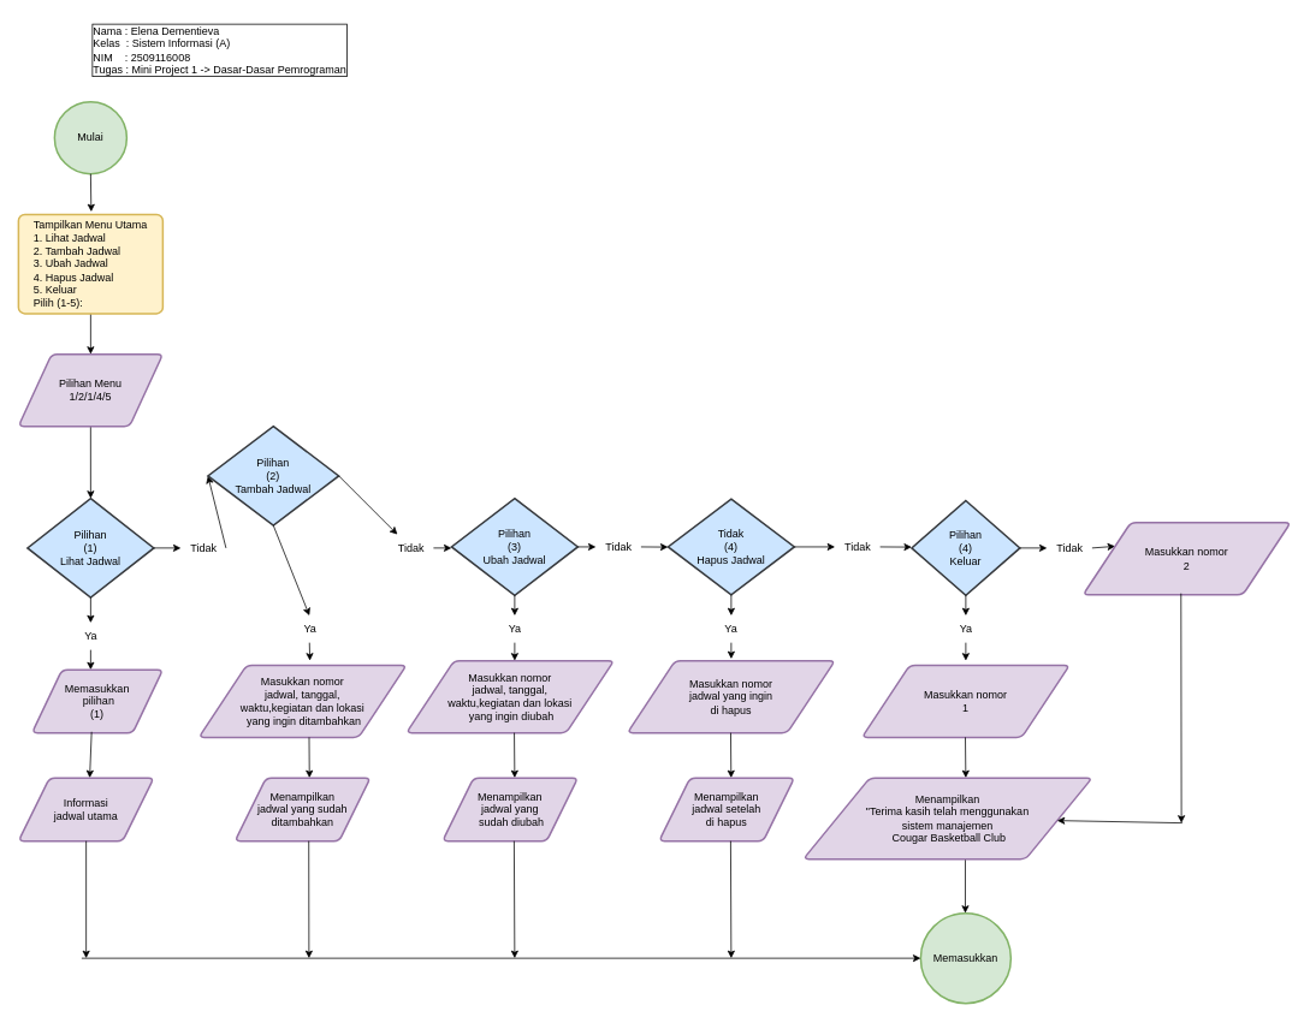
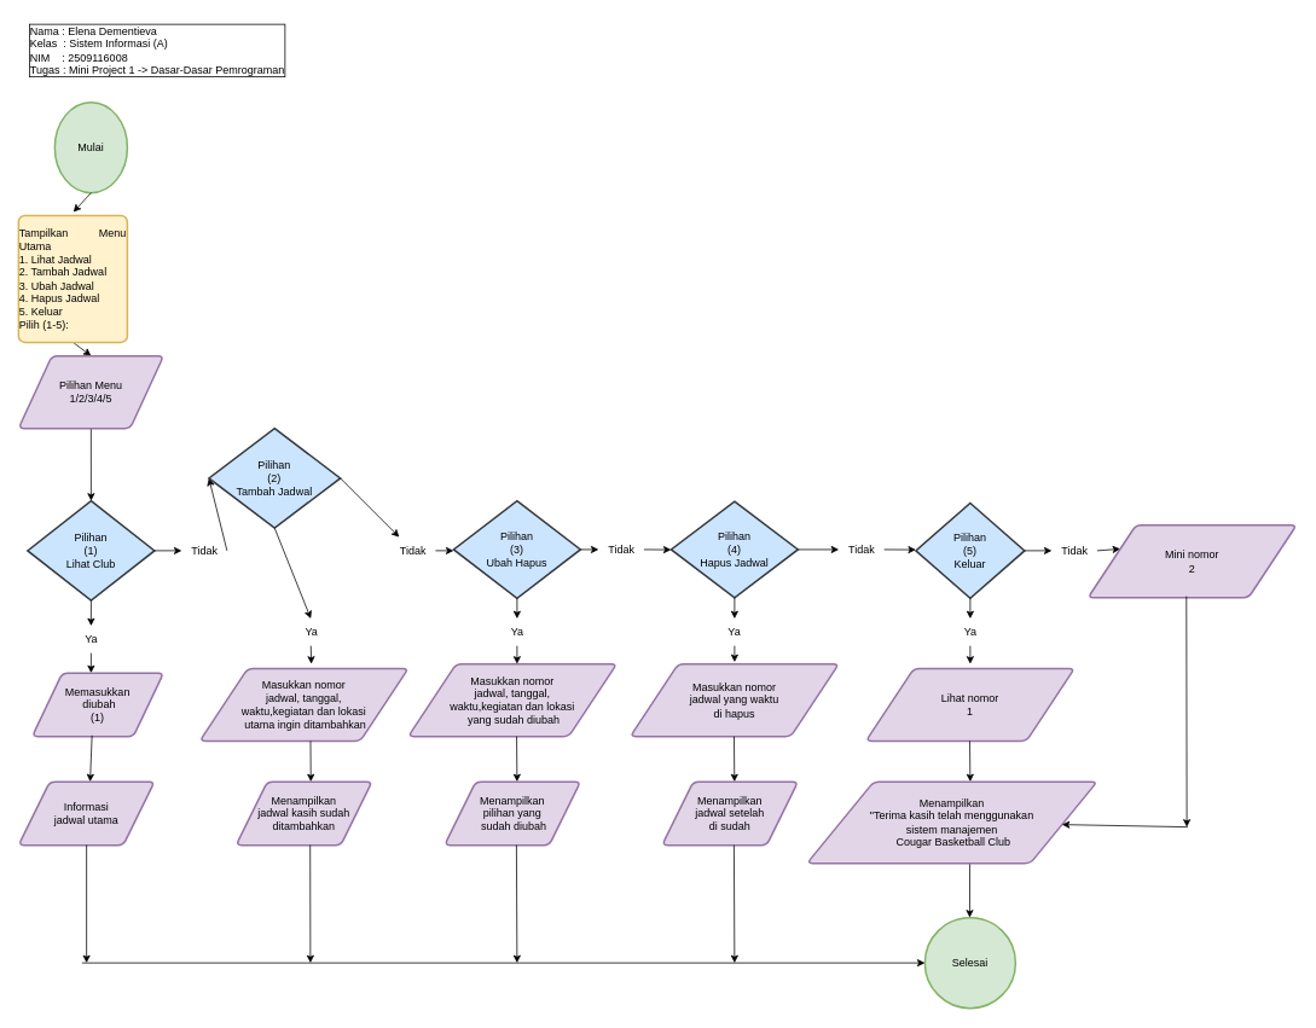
- <mxCell id="2" value="Nama&amp;nbsp;: Elena Dementieva&lt;div&gt;&lt;div&gt;Kelas&amp;nbsp; : Sistem Informasi (A)&lt;/div&gt;&lt;div&gt;NIM&amp;nbsp; &amp;nbsp; : 2509116008&lt;/div&gt;&lt;div&gt;Tugas : Mini Project 1 -&amp;gt; Dasar-Dasar Pemrograman&lt;/div&gt;&lt;/div&gt;" style="text;html=1;align=left;verticalAlign=middle;resizable=0;points=[];autosize=1;strokeColor=none;fillColor=none;labelBorderColor=default;" vertex="1" parent="1"><mxGeometry x="100" y="20" width="300" height="70" as="geometry" /></mxCell>
+ <mxCell id="2" value="Nama&amp;nbsp;: Elena Dementieva&lt;div&gt;&lt;div&gt;Kelas&amp;nbsp; : Sistem Informasi (A)&lt;/div&gt;&lt;div&gt;NIM&amp;nbsp; &amp;nbsp; : 2509116008&lt;/div&gt;&lt;div&gt;Tugas : Mini Project 1 -&amp;gt; Dasar-Dasar Pemrograman&lt;/div&gt;&lt;/div&gt;" style="text;html=1;align=left;verticalAlign=middle;resizable=0;points=[];autosize=1;strokeColor=none;fillColor=none;labelBorderColor=default;" vertex="1" parent="1"><mxGeometry x="30" y="20" width="300" height="70" as="geometry" /></mxCell>
- <mxCell id="3" value="Mulai" style="strokeWidth=2;html=1;shape=mxgraph.flowchart.start_2;whiteSpace=wrap;fillColor=#d5e8d4;strokeColor=#82b366;" vertex="1" parent="1"><mxGeometry x="60" y="112" width="80" height="80" as="geometry" /></mxCell>
+ <mxCell id="3" value="Mulai" style="strokeWidth=2;html=1;shape=mxgraph.flowchart.start_2;whiteSpace=wrap;fillColor=#d5e8d4;strokeColor=#82b366;" vertex="1" parent="1"><mxGeometry x="60" y="112" width="80" height="100" as="geometry" /></mxCell>
- <mxCell id="8" value="&lt;div style=&quot;text-align: justify;&quot;&gt;&lt;br&gt;&lt;/div&gt;&lt;span style=&quot;&quot;&gt;&lt;div style=&quot;text-align: justify;&quot;&gt;&lt;span style=&quot;&quot;&gt;&lt;br&gt;&lt;/span&gt;&lt;/div&gt;&lt;div style=&quot;text-align: justify;&quot;&gt;&lt;span style=&quot;&quot;&gt;Tampilkan Menu Utama&lt;/span&gt;&lt;/div&gt;&lt;/span&gt;&lt;div style=&quot;text-align: justify; forced-color-adjust: none; color: rgb(0, 0, 0); font-family: Helvetica; font-size: 12px; font-style: normal; font-variant-ligatures: normal; font-variant-caps: normal; font-weight: 400; letter-spacing: normal; orphans: 2; text-indent: 0px; text-transform: none; widows: 2; word-spacing: 0px; -webkit-text-stroke-width: 0px; white-space: normal; text-decoration-thickness: initial; text-decoration-style: initial; text-decoration-color: initial;&quot;&gt;&lt;span style=&quot;&quot;&gt;1. Lihat Jadwal&lt;/span&gt;&lt;/div&gt;&lt;div style=&quot;text-align: justify; forced-color-adjust: none; color: rgb(0, 0, 0); font-family: Helvetica; font-size: 12px; font-style: normal; font-variant-ligatures: normal; font-variant-caps: normal; font-weight: 400; letter-spacing: normal; orphans: 2; text-indent: 0px; text-transform: none; widows: 2; word-spacing: 0px; -webkit-text-stroke-width: 0px; white-space: normal; text-decoration-thickness: initial; text-decoration-style: initial; text-decoration-color: initial;&quot;&gt;&lt;span style=&quot;&quot;&gt;2. Tambah Jadwal&lt;/span&gt;&lt;/div&gt;&lt;div style=&quot;text-align: justify; forced-color-adjust: none; color: rgb(0, 0, 0); font-family: Helvetica; font-size: 12px; font-style: normal; font-variant-ligatures: normal; font-variant-caps: normal; font-weight: 400; letter-spacing: normal; orphans: 2; text-indent: 0px; text-transform: none; widows: 2; word-spacing: 0px; -webkit-text-stroke-width: 0px; white-space: normal; text-decoration-thickness: initial; text-decoration-style: initial; text-decoration-color: initial;&quot;&gt;&lt;span style=&quot;&quot;&gt;3. Ubah Jadwal&lt;/span&gt;&lt;/div&gt;&lt;div style=&quot;text-align: justify; forced-color-adjust: none; color: rgb(0, 0, 0); font-family: Helvetica; font-size: 12px; font-style: normal; font-variant-ligatures: normal; font-variant-caps: normal; font-weight: 400; letter-spacing: normal; orphans: 2; text-indent: 0px; text-transform: none; widows: 2; word-spacing: 0px; -webkit-text-stroke-width: 0px; white-space: normal; text-decoration-thickness: initial; text-decoration-style: initial; text-decoration-color: initial;&quot;&gt;&lt;span style=&quot;&quot;&gt;4. Hapus Jadwal&lt;/span&gt;&lt;/div&gt;&lt;div style=&quot;text-align: justify; forced-color-adjust: none; color: rgb(0, 0, 0); font-family: Helvetica; font-size: 12px; font-style: normal; font-variant-ligatures: normal; font-variant-caps: normal; font-weight: 400; letter-spacing: normal; orphans: 2; text-indent: 0px; text-transform: none; widows: 2; word-spacing: 0px; -webkit-text-stroke-width: 0px; white-space: normal; text-decoration-thickness: initial; text-decoration-style: initial; text-decoration-color: initial;&quot;&gt;&lt;span style=&quot;&quot;&gt;5. Keluar&lt;/span&gt;&lt;/div&gt;&lt;div style=&quot;text-align: justify; forced-color-adjust: none; color: rgb(0, 0, 0); font-family: Helvetica; font-size: 12px; font-style: normal; font-variant-ligatures: normal; font-variant-caps: normal; font-weight: 400; letter-spacing: normal; orphans: 2; text-indent: 0px; text-transform: none; widows: 2; word-spacing: 0px; -webkit-text-stroke-width: 0px; white-space: normal; text-decoration-thickness: initial; text-decoration-style: initial; text-decoration-color: initial;&quot;&gt;&lt;span style=&quot;&quot;&gt;Pilih (1-5):&lt;/span&gt;&lt;/div&gt;&lt;span style=&quot;&quot;&gt;&lt;div style=&quot;text-align: justify;&quot;&gt;&lt;br&gt;&lt;/div&gt;&lt;/span&gt;&lt;div style=&quot;text-align: justify;&quot;&gt;&lt;br&gt;&lt;/div&gt;" style="rounded=1;whiteSpace=wrap;html=1;absoluteArcSize=1;arcSize=14;strokeWidth=2;align=center;labelBackgroundColor=none;fillColor=#fff2cc;strokeColor=#d6b656;" vertex="1" parent="1"><mxGeometry x="20" y="237" width="160" height="110" as="geometry" /></mxCell>
+ <mxCell id="8" value="&lt;div style=&quot;text-align: justify;&quot;&gt;&lt;br&gt;&lt;/div&gt;&lt;span style=&quot;&quot;&gt;&lt;div style=&quot;text-align: justify;&quot;&gt;&lt;span style=&quot;&quot;&gt;&lt;br&gt;&lt;/span&gt;&lt;/div&gt;&lt;div style=&quot;text-align: justify;&quot;&gt;&lt;span style=&quot;&quot;&gt;Tampilkan Menu Utama&lt;/span&gt;&lt;/div&gt;&lt;/span&gt;&lt;div style=&quot;text-align: justify; forced-color-adjust: none; color: rgb(0, 0, 0); font-family: Helvetica; font-size: 12px; font-style: normal; font-variant-ligatures: normal; font-variant-caps: normal; font-weight: 400; letter-spacing: normal; orphans: 2; text-indent: 0px; text-transform: none; widows: 2; word-spacing: 0px; -webkit-text-stroke-width: 0px; white-space: normal; text-decoration-thickness: initial; text-decoration-style: initial; text-decoration-color: initial;&quot;&gt;&lt;span style=&quot;&quot;&gt;1. Lihat Jadwal&lt;/span&gt;&lt;/div&gt;&lt;div style=&quot;text-align: justify; forced-color-adjust: none; color: rgb(0, 0, 0); font-family: Helvetica; font-size: 12px; font-style: normal; font-variant-ligatures: normal; font-variant-caps: normal; font-weight: 400; letter-spacing: normal; orphans: 2; text-indent: 0px; text-transform: none; widows: 2; word-spacing: 0px; -webkit-text-stroke-width: 0px; white-space: normal; text-decoration-thickness: initial; text-decoration-style: initial; text-decoration-color: initial;&quot;&gt;&lt;span style=&quot;&quot;&gt;2. Tambah Jadwal&lt;/span&gt;&lt;/div&gt;&lt;div style=&quot;text-align: justify; forced-color-adjust: none; color: rgb(0, 0, 0); font-family: Helvetica; font-size: 12px; font-style: normal; font-variant-ligatures: normal; font-variant-caps: normal; font-weight: 400; letter-spacing: normal; orphans: 2; text-indent: 0px; text-transform: none; widows: 2; word-spacing: 0px; -webkit-text-stroke-width: 0px; white-space: normal; text-decoration-thickness: initial; text-decoration-style: initial; text-decoration-color: initial;&quot;&gt;&lt;span style=&quot;&quot;&gt;3. Ubah Jadwal&lt;/span&gt;&lt;/div&gt;&lt;div style=&quot;text-align: justify; forced-color-adjust: none; color: rgb(0, 0, 0); font-family: Helvetica; font-size: 12px; font-style: normal; font-variant-ligatures: normal; font-variant-caps: normal; font-weight: 400; letter-spacing: normal; orphans: 2; text-indent: 0px; text-transform: none; widows: 2; word-spacing: 0px; -webkit-text-stroke-width: 0px; white-space: normal; text-decoration-thickness: initial; text-decoration-style: initial; text-decoration-color: initial;&quot;&gt;&lt;span style=&quot;&quot;&gt;4. Hapus Jadwal&lt;/span&gt;&lt;/div&gt;&lt;div style=&quot;text-align: justify; forced-color-adjust: none; color: rgb(0, 0, 0); font-family: Helvetica; font-size: 12px; font-style: normal; font-variant-ligatures: normal; font-variant-caps: normal; font-weight: 400; letter-spacing: normal; orphans: 2; text-indent: 0px; text-transform: none; widows: 2; word-spacing: 0px; -webkit-text-stroke-width: 0px; white-space: normal; text-decoration-thickness: initial; text-decoration-style: initial; text-decoration-color: initial;&quot;&gt;&lt;span style=&quot;&quot;&gt;5. Keluar&lt;/span&gt;&lt;/div&gt;&lt;div style=&quot;text-align: justify; forced-color-adjust: none; color: rgb(0, 0, 0); font-family: Helvetica; font-size: 12px; font-style: normal; font-variant-ligatures: normal; font-variant-caps: normal; font-weight: 400; letter-spacing: normal; orphans: 2; text-indent: 0px; text-transform: none; widows: 2; word-spacing: 0px; -webkit-text-stroke-width: 0px; white-space: normal; text-decoration-thickness: initial; text-decoration-style: initial; text-decoration-color: initial;&quot;&gt;&lt;span style=&quot;&quot;&gt;Pilih (1-5):&lt;/span&gt;&lt;/div&gt;&lt;span style=&quot;&quot;&gt;&lt;div style=&quot;text-align: justify;&quot;&gt;&lt;br&gt;&lt;/div&gt;&lt;/span&gt;&lt;div style=&quot;text-align: justify;&quot;&gt;&lt;br&gt;&lt;/div&gt;" style="rounded=1;whiteSpace=wrap;html=1;absoluteArcSize=1;arcSize=14;strokeWidth=2;align=center;labelBackgroundColor=none;fillColor=#fff2cc;strokeColor=#d6b656;" vertex="1" parent="1"><mxGeometry x="20" y="237" width="120" height="140" as="geometry" /></mxCell>
- <mxCell id="55" value="&lt;div&gt;Pilihan Menu&lt;/div&gt;&lt;div&gt;1/2/1/4/5&lt;/div&gt;" style="shape=parallelogram;html=1;strokeWidth=2;perimeter=parallelogramPerimeter;whiteSpace=wrap;rounded=1;arcSize=12;size=0.23;fillColor=#e1d5e7;strokeColor=#9673a6;" vertex="1" parent="1"><mxGeometry x="20" y="392" width="160" height="80" as="geometry" /></mxCell>
+ <mxCell id="55" value="&lt;div&gt;Pilihan Menu&lt;/div&gt;&lt;div&gt;1/2/3/4/5&lt;/div&gt;" style="shape=parallelogram;html=1;strokeWidth=2;perimeter=parallelogramPerimeter;whiteSpace=wrap;rounded=1;arcSize=12;size=0.23;fillColor=#e1d5e7;strokeColor=#9673a6;" vertex="1" parent="1"><mxGeometry x="20" y="392" width="160" height="80" as="geometry" /></mxCell>
- <mxCell id="29" value="Pilihan&lt;div&gt;(3)&lt;/div&gt;&lt;div&gt;Ubah Jadwal&lt;/div&gt;" style="strokeWidth=2;html=1;shape=mxgraph.flowchart.decision;whiteSpace=wrap;fillColor=#cce5ff;strokeColor=#36393d;" vertex="1" parent="1"><mxGeometry x="500" y="552" width="140" height="107.5" as="geometry" /></mxCell>
+ <mxCell id="29" value="Pilihan&lt;div&gt;(3)&lt;/div&gt;&lt;div&gt;Ubah Hapus&lt;/div&gt;" style="strokeWidth=2;html=1;shape=mxgraph.flowchart.decision;whiteSpace=wrap;fillColor=#cce5ff;strokeColor=#36393d;" vertex="1" parent="1"><mxGeometry x="500" y="552" width="140" height="107.5" as="geometry" /></mxCell>
- <mxCell id="33" value="Tidak&lt;div&gt;(4)&lt;/div&gt;&lt;div&gt;Hapus Jadwal&lt;/div&gt;" style="strokeWidth=2;html=1;shape=mxgraph.flowchart.decision;whiteSpace=wrap;fillColor=#cce5ff;strokeColor=#36393d;" vertex="1" parent="1"><mxGeometry x="740" y="552.63" width="140" height="106.25" as="geometry" /></mxCell>
+ <mxCell id="33" value="Pilihan&lt;div&gt;(4)&lt;/div&gt;&lt;div&gt;Hapus Jadwal&lt;/div&gt;" style="strokeWidth=2;html=1;shape=mxgraph.flowchart.decision;whiteSpace=wrap;fillColor=#cce5ff;strokeColor=#36393d;" vertex="1" parent="1"><mxGeometry x="740" y="552.63" width="140" height="106.25" as="geometry" /></mxCell>
- <mxCell id="5" value="Pilihan&lt;div&gt;(1)&lt;/div&gt;&lt;div&gt;Lihat Jadwal&lt;/div&gt;" style="strokeWidth=2;html=1;shape=mxgraph.flowchart.decision;whiteSpace=wrap;fillColor=#cce5ff;strokeColor=#36393d;" vertex="1" parent="1"><mxGeometry x="30" y="552" width="140" height="110" as="geometry" /></mxCell>
+ <mxCell id="5" value="Pilihan&lt;div&gt;(1)&lt;/div&gt;&lt;div&gt;Lihat Club&lt;/div&gt;" style="strokeWidth=2;html=1;shape=mxgraph.flowchart.decision;whiteSpace=wrap;fillColor=#cce5ff;strokeColor=#36393d;" vertex="1" parent="1"><mxGeometry x="30" y="552" width="140" height="110" as="geometry" /></mxCell>
- <mxCell id="42" value="Pilihan&lt;div&gt;(4)&lt;/div&gt;&lt;div&gt;Keluar&lt;/div&gt;" style="strokeWidth=2;html=1;shape=mxgraph.flowchart.decision;whiteSpace=wrap;fillColor=#cce5ff;strokeColor=#36393d;" vertex="1" parent="1"><mxGeometry x="1010" y="554.5" width="120" height="105" as="geometry" /></mxCell>
+ <mxCell id="42" value="Pilihan&lt;div&gt;(5)&lt;/div&gt;&lt;div&gt;Keluar&lt;/div&gt;" style="strokeWidth=2;html=1;shape=mxgraph.flowchart.decision;whiteSpace=wrap;fillColor=#cce5ff;strokeColor=#36393d;" vertex="1" parent="1"><mxGeometry x="1010" y="554.5" width="120" height="105" as="geometry" /></mxCell>
- <mxCell id="53" value="Masukkan nomor&lt;div&gt;2&lt;/div&gt;" style="shape=parallelogram;html=1;strokeWidth=2;perimeter=parallelogramPerimeter;whiteSpace=wrap;rounded=1;arcSize=12;size=0.23;align=center;fillColor=#e1d5e7;strokeColor=#9673a6;" vertex="1" parent="1"><mxGeometry x="1200" y="578.88" width="230" height="80" as="geometry" /></mxCell>
+ <mxCell id="53" value="Mini nomor&lt;div&gt;2&lt;/div&gt;" style="shape=parallelogram;html=1;strokeWidth=2;perimeter=parallelogramPerimeter;whiteSpace=wrap;rounded=1;arcSize=12;size=0.23;align=center;fillColor=#e1d5e7;strokeColor=#9673a6;" vertex="1" parent="1"><mxGeometry x="1200" y="578.88" width="230" height="80" as="geometry" /></mxCell>
- <mxCell id="27" value="Masukkan nomor&lt;div&gt;jadwal, tanggal,&lt;/div&gt;&lt;div&gt;&lt;span style=&quot;background-color: transparent; color: light-dark(rgb(0, 0, 0), rgb(255, 255, 255));&quot;&gt;waktu,&lt;/span&gt;&lt;span style=&quot;background-color: transparent; color: light-dark(rgb(0, 0, 0), rgb(255, 255, 255));&quot;&gt;kegiatan dan lokasi&lt;/span&gt;&lt;/div&gt;&lt;div&gt;&lt;span style=&quot;background-color: transparent; color: light-dark(rgb(0, 0, 0), rgb(255, 255, 255));&quot;&gt;&amp;nbsp;yang&amp;nbsp;&lt;/span&gt;&lt;span style=&quot;background-color: transparent; color: light-dark(rgb(0, 0, 0), rgb(255, 255, 255));&quot;&gt;ingin diubah&lt;/span&gt;&lt;/div&gt;" style="shape=parallelogram;html=1;strokeWidth=2;perimeter=parallelogramPerimeter;whiteSpace=wrap;rounded=1;arcSize=12;size=0.23;align=center;fillColor=#e1d5e7;strokeColor=#9673a6;" vertex="1" parent="1"><mxGeometry x="450" y="732" width="230" height="80" as="geometry" /></mxCell>
+ <mxCell id="27" value="Masukkan nomor&lt;div&gt;jadwal, tanggal,&lt;/div&gt;&lt;div&gt;&lt;span style=&quot;background-color: transparent; color: light-dark(rgb(0, 0, 0), rgb(255, 255, 255));&quot;&gt;waktu,&lt;/span&gt;&lt;span style=&quot;background-color: transparent; color: light-dark(rgb(0, 0, 0), rgb(255, 255, 255));&quot;&gt;kegiatan dan lokasi&lt;/span&gt;&lt;/div&gt;&lt;div&gt;&lt;span style=&quot;background-color: transparent; color: light-dark(rgb(0, 0, 0), rgb(255, 255, 255));&quot;&gt;&amp;nbsp;yang&amp;nbsp;&lt;/span&gt;&lt;span style=&quot;background-color: transparent; color: light-dark(rgb(0, 0, 0), rgb(255, 255, 255));&quot;&gt;sudah diubah&lt;/span&gt;&lt;/div&gt;" style="shape=parallelogram;html=1;strokeWidth=2;perimeter=parallelogramPerimeter;whiteSpace=wrap;rounded=1;arcSize=12;size=0.23;align=center;fillColor=#e1d5e7;strokeColor=#9673a6;" vertex="1" parent="1"><mxGeometry x="450" y="732" width="230" height="80" as="geometry" /></mxCell>
- <mxCell id="37" value="Masukkan nomor&lt;div&gt;jadwal yang ingin&lt;/div&gt;&lt;div&gt;di hapus&lt;/div&gt;" style="shape=parallelogram;html=1;strokeWidth=2;perimeter=parallelogramPerimeter;whiteSpace=wrap;rounded=1;arcSize=12;size=0.23;align=center;fillColor=#e1d5e7;strokeColor=#9673a6;" vertex="1" parent="1"><mxGeometry x="695" y="732" width="230" height="80" as="geometry" /></mxCell>
+ <mxCell id="37" value="Masukkan nomor&lt;div&gt;jadwal yang waktu&lt;/div&gt;&lt;div&gt;di hapus&lt;/div&gt;" style="shape=parallelogram;html=1;strokeWidth=2;perimeter=parallelogramPerimeter;whiteSpace=wrap;rounded=1;arcSize=12;size=0.23;align=center;fillColor=#e1d5e7;strokeColor=#9673a6;" vertex="1" parent="1"><mxGeometry x="695" y="732" width="230" height="80" as="geometry" /></mxCell>
- <mxCell id="18" value="Memasukkan&lt;br&gt;&lt;div&gt;&amp;nbsp;pilihan&lt;/div&gt;&lt;div&gt;(1)&lt;/div&gt;" style="shape=parallelogram;html=1;strokeWidth=2;perimeter=parallelogramPerimeter;whiteSpace=wrap;rounded=1;arcSize=12;size=0.23;fillColor=#e1d5e7;strokeColor=#9673a6;" vertex="1" parent="1"><mxGeometry x="35" y="742" width="145" height="70" as="geometry" /></mxCell>
+ <mxCell id="18" value="Memasukkan&lt;br&gt;&lt;div&gt;&amp;nbsp;diubah&lt;/div&gt;&lt;div&gt;(1)&lt;/div&gt;" style="shape=parallelogram;html=1;strokeWidth=2;perimeter=parallelogramPerimeter;whiteSpace=wrap;rounded=1;arcSize=12;size=0.23;fillColor=#e1d5e7;strokeColor=#9673a6;" vertex="1" parent="1"><mxGeometry x="35" y="742" width="145" height="70" as="geometry" /></mxCell>
- <mxCell id="21" value="Masukkan nomor&lt;div&gt;jadwal, tanggal,&lt;/div&gt;&lt;div&gt;&lt;span style=&quot;background-color: transparent; color: light-dark(rgb(0, 0, 0), rgb(255, 255, 255));&quot;&gt;waktu,&lt;/span&gt;&lt;span style=&quot;background-color: transparent; color: light-dark(rgb(0, 0, 0), rgb(255, 255, 255));&quot;&gt;kegiatan dan lokasi&lt;/span&gt;&lt;/div&gt;&lt;div&gt;&lt;span style=&quot;background-color: transparent; color: light-dark(rgb(0, 0, 0), rgb(255, 255, 255));&quot;&gt;&amp;nbsp;yang&amp;nbsp;&lt;/span&gt;&lt;span style=&quot;background-color: transparent; color: light-dark(rgb(0, 0, 0), rgb(255, 255, 255));&quot;&gt;ingin ditambahkan&lt;/span&gt;&lt;/div&gt;" style="shape=parallelogram;html=1;strokeWidth=2;perimeter=parallelogramPerimeter;whiteSpace=wrap;rounded=1;arcSize=12;size=0.23;align=center;fillColor=#e1d5e7;strokeColor=#9673a6;" vertex="1" parent="1"><mxGeometry x="220" y="737" width="230" height="80" as="geometry" /></mxCell>
+ <mxCell id="21" value="Masukkan nomor&lt;div&gt;jadwal, tanggal,&lt;/div&gt;&lt;div&gt;&lt;span style=&quot;background-color: transparent; color: light-dark(rgb(0, 0, 0), rgb(255, 255, 255));&quot;&gt;waktu,&lt;/span&gt;&lt;span style=&quot;background-color: transparent; color: light-dark(rgb(0, 0, 0), rgb(255, 255, 255));&quot;&gt;kegiatan dan lokasi&lt;/span&gt;&lt;/div&gt;&lt;div&gt;&lt;span style=&quot;background-color: transparent; color: light-dark(rgb(0, 0, 0), rgb(255, 255, 255));&quot;&gt;&amp;nbsp;utama&amp;nbsp;&lt;/span&gt;&lt;span style=&quot;background-color: transparent; color: light-dark(rgb(0, 0, 0), rgb(255, 255, 255));&quot;&gt;ingin ditambahkan&lt;/span&gt;&lt;/div&gt;" style="shape=parallelogram;html=1;strokeWidth=2;perimeter=parallelogramPerimeter;whiteSpace=wrap;rounded=1;arcSize=12;size=0.23;align=center;fillColor=#e1d5e7;strokeColor=#9673a6;" vertex="1" parent="1"><mxGeometry x="220" y="737" width="230" height="80" as="geometry" /></mxCell>
- <mxCell id="51" value="Masukkan nomor&lt;div&gt;1&lt;/div&gt;" style="shape=parallelogram;html=1;strokeWidth=2;perimeter=parallelogramPerimeter;whiteSpace=wrap;rounded=1;arcSize=12;size=0.23;align=center;fillColor=#e1d5e7;strokeColor=#9673a6;" vertex="1" parent="1"><mxGeometry x="955" y="737" width="230" height="80" as="geometry" /></mxCell>
+ <mxCell id="51" value="Lihat nomor&lt;div&gt;1&lt;/div&gt;" style="shape=parallelogram;html=1;strokeWidth=2;perimeter=parallelogramPerimeter;whiteSpace=wrap;rounded=1;arcSize=12;size=0.23;align=center;fillColor=#e1d5e7;strokeColor=#9673a6;" vertex="1" parent="1"><mxGeometry x="955" y="737" width="230" height="80" as="geometry" /></mxCell>
- <mxCell id="61" value="Menampilkan&lt;div&gt;jadwal yang sudah ditambahkan&lt;/div&gt;" style="shape=parallelogram;html=1;strokeWidth=2;perimeter=parallelogramPerimeter;whiteSpace=wrap;rounded=1;arcSize=12;size=0.23;fillColor=#e1d5e7;strokeColor=#9673a6;" vertex="1" parent="1"><mxGeometry x="260" y="862" width="150" height="70" as="geometry" /></mxCell>
+ <mxCell id="61" value="Menampilkan&lt;div&gt;jadwal kasih sudah ditambahkan&lt;/div&gt;" style="shape=parallelogram;html=1;strokeWidth=2;perimeter=parallelogramPerimeter;whiteSpace=wrap;rounded=1;arcSize=12;size=0.23;fillColor=#e1d5e7;strokeColor=#9673a6;" vertex="1" parent="1"><mxGeometry x="260" y="862" width="150" height="70" as="geometry" /></mxCell>
- <mxCell id="62" value="Menampilkan&lt;div&gt;jadwal yang&lt;/div&gt;&lt;div&gt;&amp;nbsp;sudah diubah&lt;/div&gt;" style="shape=parallelogram;html=1;strokeWidth=2;perimeter=parallelogramPerimeter;whiteSpace=wrap;rounded=1;arcSize=12;size=0.23;fillColor=#e1d5e7;strokeColor=#9673a6;" vertex="1" parent="1"><mxGeometry x="490" y="862" width="150" height="70" as="geometry" /></mxCell>
+ <mxCell id="62" value="Menampilkan&lt;div&gt;pilihan yang&lt;/div&gt;&lt;div&gt;&amp;nbsp;sudah diubah&lt;/div&gt;" style="shape=parallelogram;html=1;strokeWidth=2;perimeter=parallelogramPerimeter;whiteSpace=wrap;rounded=1;arcSize=12;size=0.23;fillColor=#e1d5e7;strokeColor=#9673a6;" vertex="1" parent="1"><mxGeometry x="490" y="862" width="150" height="70" as="geometry" /></mxCell>
- <mxCell id="63" value="Menampilkan&lt;div&gt;jadwal setelah&lt;/div&gt;&lt;div&gt;di hapus&lt;/div&gt;" style="shape=parallelogram;html=1;strokeWidth=2;perimeter=parallelogramPerimeter;whiteSpace=wrap;rounded=1;arcSize=12;size=0.23;fillColor=#e1d5e7;strokeColor=#9673a6;" vertex="1" parent="1"><mxGeometry x="730" y="862" width="150" height="70" as="geometry" /></mxCell>
+ <mxCell id="63" value="Menampilkan&lt;div&gt;jadwal setelah&lt;/div&gt;&lt;div&gt;di sudah&lt;/div&gt;" style="shape=parallelogram;html=1;strokeWidth=2;perimeter=parallelogramPerimeter;whiteSpace=wrap;rounded=1;arcSize=12;size=0.23;fillColor=#e1d5e7;strokeColor=#9673a6;" vertex="1" parent="1"><mxGeometry x="730" y="862" width="150" height="70" as="geometry" /></mxCell>
- <mxCell id="59" value="Memasukkan" style="strokeWidth=2;html=1;shape=mxgraph.flowchart.start_2;whiteSpace=wrap;fillColor=#d5e8d4;strokeColor=#82b366;" vertex="1" parent="1"><mxGeometry x="1020" y="1012" width="100" height="100" as="geometry" /></mxCell>
+ <mxCell id="59" value="Selesai" style="strokeWidth=2;html=1;shape=mxgraph.flowchart.start_2;whiteSpace=wrap;fillColor=#d5e8d4;strokeColor=#82b366;" vertex="1" parent="1"><mxGeometry x="1020" y="1012" width="100" height="100" as="geometry" /></mxCell>
